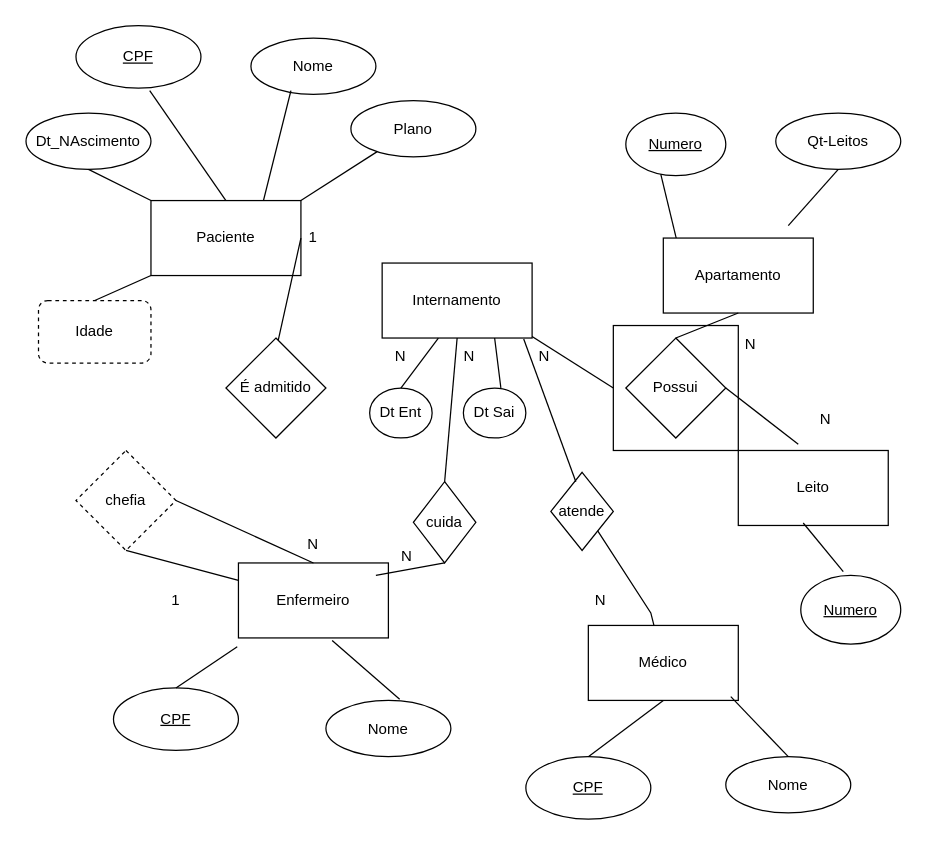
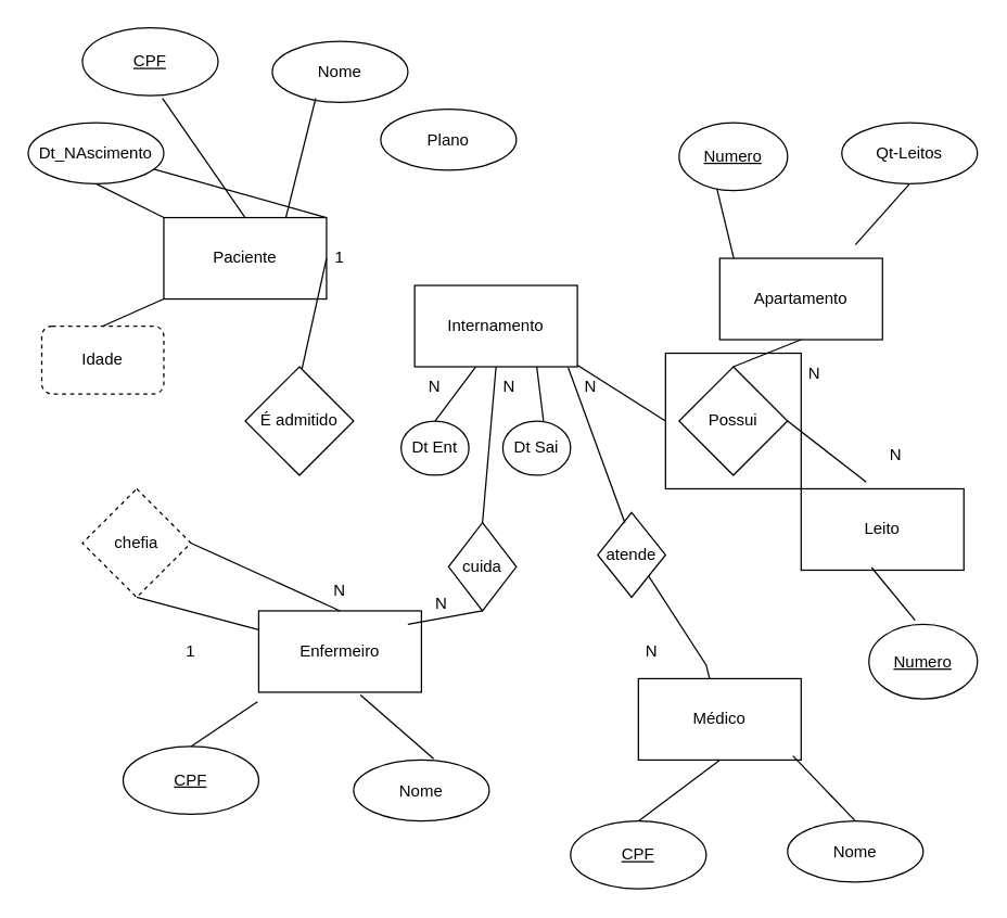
- <mxCell id="14" value="" style="endArrow=none;html=1;rounded=0;exitX=1;exitY=0;exitDx=0;exitDy=0;" parent="1" source="4" target="9" edge="1"><mxGeometry width="50" height="50" relative="1" as="geometry"><mxPoint x="400" y="290" as="sourcePoint" /><mxPoint x="450" y="240" as="targetPoint" /></mxGeometry></mxCell>
+ <mxCell id="14" value="" style="endArrow=none;html=1;rounded=0;exitX=1;exitY=0;exitDx=0;exitDy=0;" parent="1" source="4" target="10" edge="1"><mxGeometry width="50" height="50" relative="1" as="geometry"><mxPoint x="400" y="290" as="sourcePoint" /><mxPoint x="450" y="240" as="targetPoint" /></mxGeometry></mxCell>
